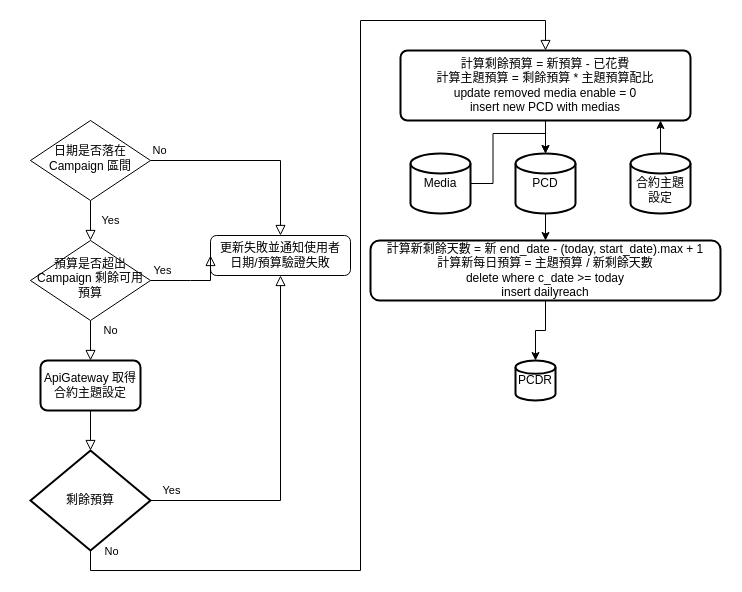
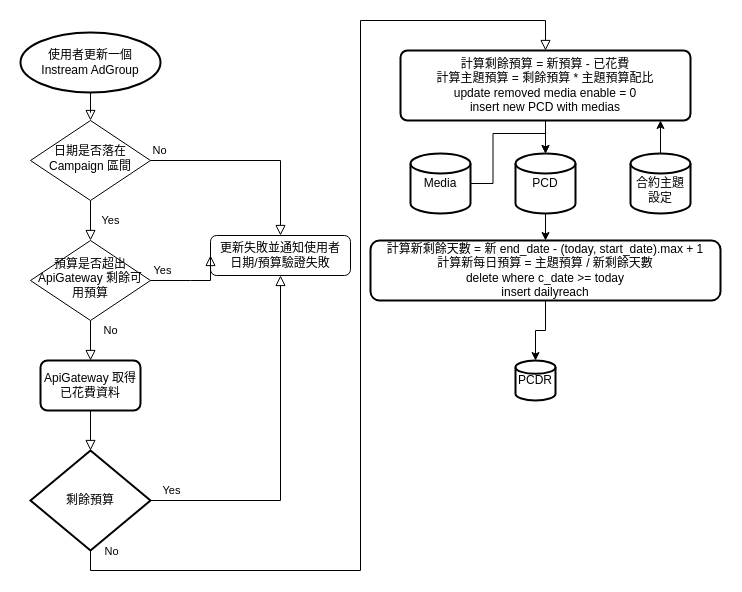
+ <mxCell id="11" value="&lt;span style=&quot;&quot;&gt;使用者更新一個 &lt;br&gt;Instream AdGroup&lt;/span&gt;" style="strokeWidth=2;html=1;shape=mxgraph.flowchart.start_1;whiteSpace=wrap;" parent="1" vertex="1"><mxGeometry x="20" y="32" width="140" height="60" as="geometry" /></mxCell>
+ <mxCell id="2" value="" style="rounded=0;html=1;jettySize=auto;orthogonalLoop=1;fontSize=11;endArrow=block;endFill=0;endSize=8;strokeWidth=1;shadow=0;labelBackgroundColor=none;edgeStyle=orthogonalEdgeStyle;exitX=0.5;exitY=1;exitDx=0;exitDy=0;exitPerimeter=0;" parent="1" source="11" target="5" edge="1"><mxGeometry relative="1" as="geometry"><mxPoint x="90" y="70" as="sourcePoint" /></mxGeometry></mxCell>
- <mxCell id="9" value="預算是否超出 Campaign 剩餘可用預算" style="rhombus;whiteSpace=wrap;html=1;shadow=0;fontFamily=Helvetica;fontSize=12;align=center;strokeWidth=1;spacing=6;spacingTop=-4;" parent="1" vertex="1"><mxGeometry x="30" y="240" width="120" height="80" as="geometry" /></mxCell>
+ <mxCell id="9" value="預算是否超出 ApiGateway 剩餘可用預算" style="rhombus;whiteSpace=wrap;html=1;shadow=0;fontFamily=Helvetica;fontSize=12;align=center;strokeWidth=1;spacing=6;spacingTop=-4;" parent="1" vertex="1"><mxGeometry x="30" y="240" width="120" height="80" as="geometry" /></mxCell>
- <mxCell id="12" value="ApiGateway 取得&lt;br&gt;合約主題設定" style="rounded=1;whiteSpace=wrap;html=1;absoluteArcSize=1;arcSize=14;strokeWidth=2;" parent="1" vertex="1"><mxGeometry x="40" y="360" width="100" height="50" as="geometry" /></mxCell>
+ <mxCell id="12" value="ApiGateway 取得&lt;br&gt;已花費資料" style="rounded=1;whiteSpace=wrap;html=1;absoluteArcSize=1;arcSize=14;strokeWidth=2;" parent="1" vertex="1"><mxGeometry x="40" y="360" width="100" height="50" as="geometry" /></mxCell>
